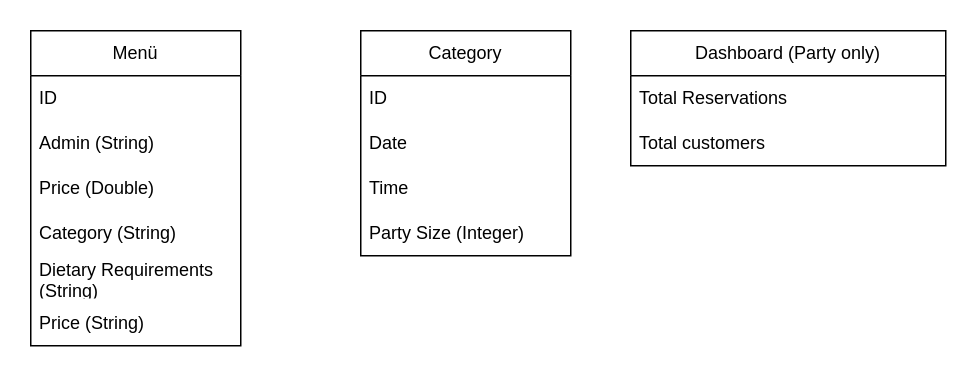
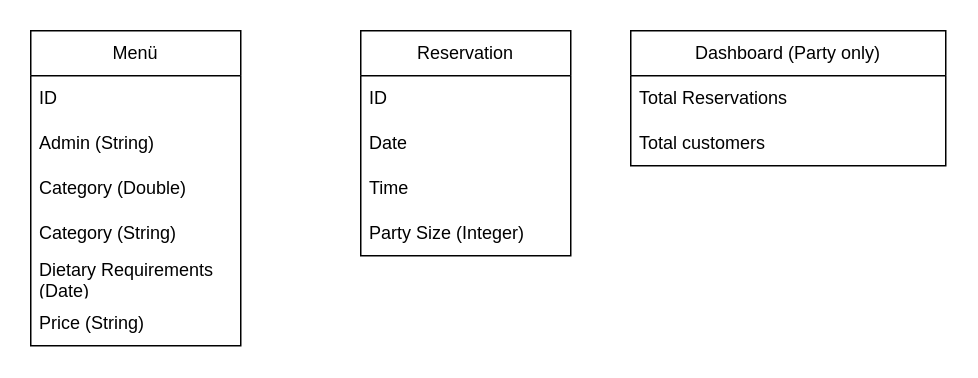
- <mxCell id="9" value="Category" style="swimlane;fontStyle=0;childLayout=stackLayout;horizontal=1;startSize=30;horizontalStack=0;resizeParent=1;resizeParentMax=0;resizeLast=0;collapsible=1;marginBottom=0;whiteSpace=wrap;html=1;" vertex="1" parent="1"><mxGeometry x="240" y="20" width="140" height="150" as="geometry"><mxRectangle x="-610" y="120" width="100" height="30" as="alternateBounds" /></mxGeometry></mxCell>
+ <mxCell id="9" value="Reservation" style="swimlane;fontStyle=0;childLayout=stackLayout;horizontal=1;startSize=30;horizontalStack=0;resizeParent=1;resizeParentMax=0;resizeLast=0;collapsible=1;marginBottom=0;whiteSpace=wrap;html=1;" vertex="1" parent="1"><mxGeometry x="240" y="20" width="140" height="150" as="geometry"><mxRectangle x="-610" y="120" width="100" height="30" as="alternateBounds" /></mxGeometry></mxCell>
- <mxCell id="5" value="Price (Double)" style="text;strokeColor=none;fillColor=none;align=left;verticalAlign=middle;spacingLeft=4;spacingRight=4;overflow=hidden;points=[[0,0.5],[1,0.5]];portConstraint=eastwest;rotatable=0;whiteSpace=wrap;html=1;" vertex="1" parent="2"><mxGeometry y="90" width="140" height="30" as="geometry" /></mxCell>
+ <mxCell id="5" value="Category (Double)" style="text;strokeColor=none;fillColor=none;align=left;verticalAlign=middle;spacingLeft=4;spacingRight=4;overflow=hidden;points=[[0,0.5],[1,0.5]];portConstraint=eastwest;rotatable=0;whiteSpace=wrap;html=1;" vertex="1" parent="2"><mxGeometry y="90" width="140" height="30" as="geometry" /></mxCell>
- <mxCell id="7" value="Dietary Requirements (String)" style="text;strokeColor=none;fillColor=none;align=left;verticalAlign=middle;spacingLeft=4;spacingRight=4;overflow=hidden;points=[[0,0.5],[1,0.5]];portConstraint=eastwest;rotatable=0;whiteSpace=wrap;html=1;" vertex="1" parent="2"><mxGeometry y="150" width="140" height="30" as="geometry" /></mxCell>
+ <mxCell id="7" value="Dietary Requirements (Date)" style="text;strokeColor=none;fillColor=none;align=left;verticalAlign=middle;spacingLeft=4;spacingRight=4;overflow=hidden;points=[[0,0.5],[1,0.5]];portConstraint=eastwest;rotatable=0;whiteSpace=wrap;html=1;" vertex="1" parent="2"><mxGeometry y="150" width="140" height="30" as="geometry" /></mxCell>
